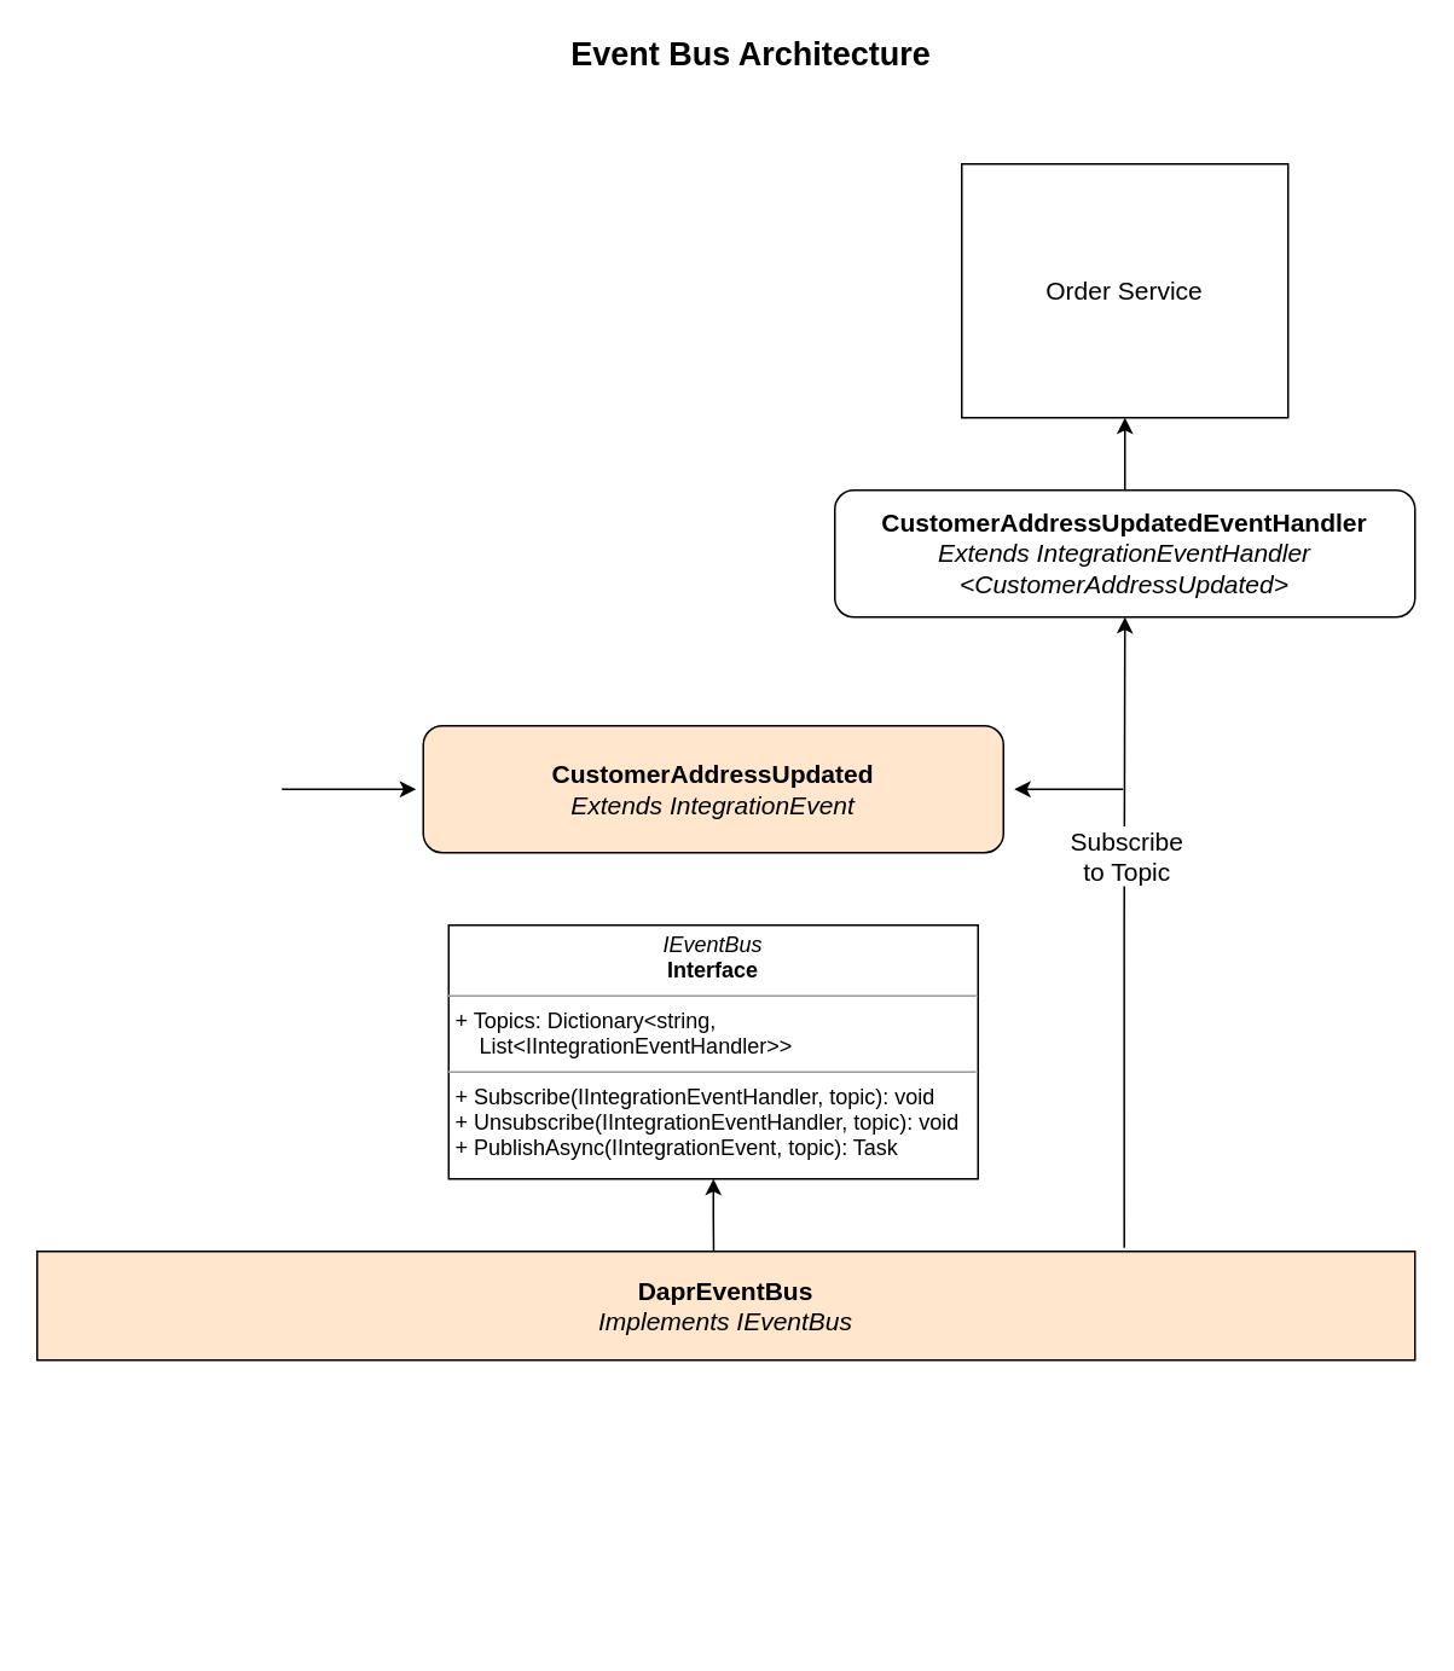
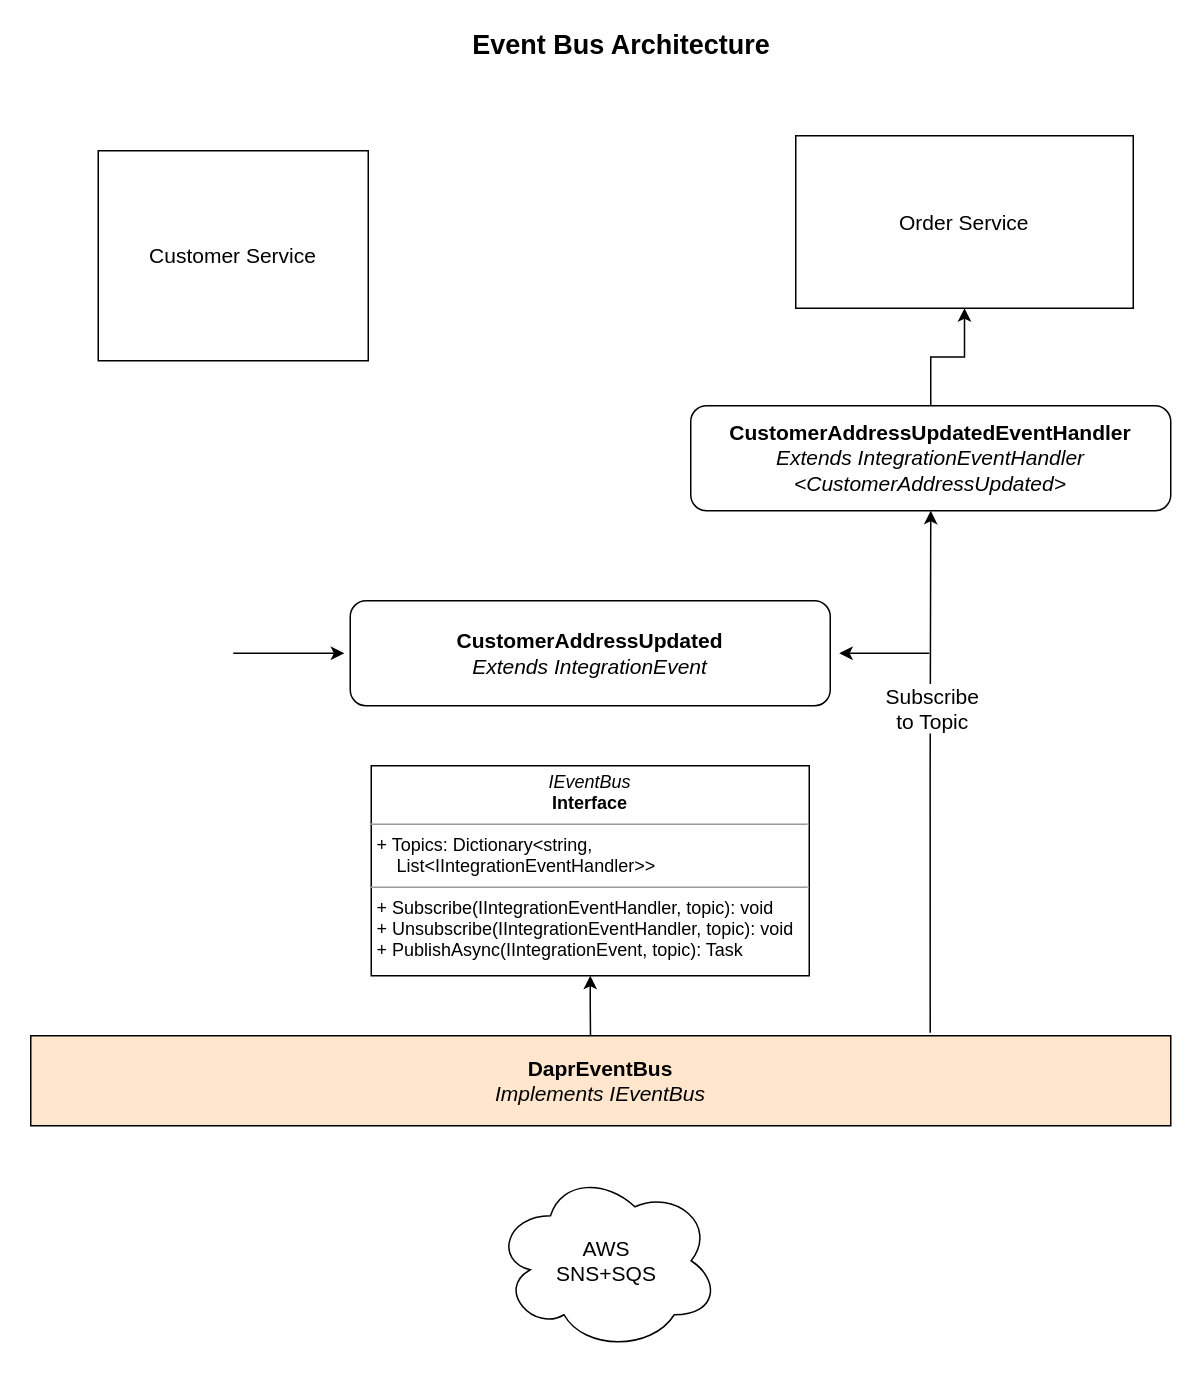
- <mxCell id="11" value="Order Service" style="rounded=0;whiteSpace=wrap;html=1;fontSize=14;" vertex="1" parent="1"><mxGeometry x="530" y="90" width="180" height="140" as="geometry" /></mxCell>
+ <mxCell id="11" value="Order Service" style="rounded=0;whiteSpace=wrap;html=1;fontSize=14;" vertex="1" parent="1"><mxGeometry x="530" y="90" width="225" height="115" as="geometry" /></mxCell>
+ <mxCell id="9" value="Customer Service" style="rounded=0;whiteSpace=wrap;html=1;fontSize=14;" vertex="1" parent="1"><mxGeometry x="65" y="100" width="180" height="140" as="geometry" /></mxCell>
- <mxCell id="5" value="&lt;b&gt;CustomerAddressUpdated&lt;/b&gt;&lt;br&gt;&lt;i&gt;Extends IntegrationEvent&lt;/i&gt;" style="rounded=1;whiteSpace=wrap;html=1;fontSize=14;fillColor=#ffe6cc;" vertex="1" parent="1"><mxGeometry x="233" y="400" width="320" height="70" as="geometry" /></mxCell>
+ <mxCell id="5" value="&lt;b&gt;CustomerAddressUpdated&lt;/b&gt;&lt;br&gt;&lt;i&gt;Extends IntegrationEvent&lt;/i&gt;" style="rounded=1;whiteSpace=wrap;html=1;fontSize=14;" vertex="1" parent="1"><mxGeometry x="233" y="400" width="320" height="70" as="geometry" /></mxCell>
+ <mxCell id="15" value="AWS&lt;br&gt;SNS+SQS" style="ellipse;shape=cloud;whiteSpace=wrap;html=1;fontSize=14;" vertex="1" parent="1"><mxGeometry x="329" y="780" width="150" height="120" as="geometry" /></mxCell>
